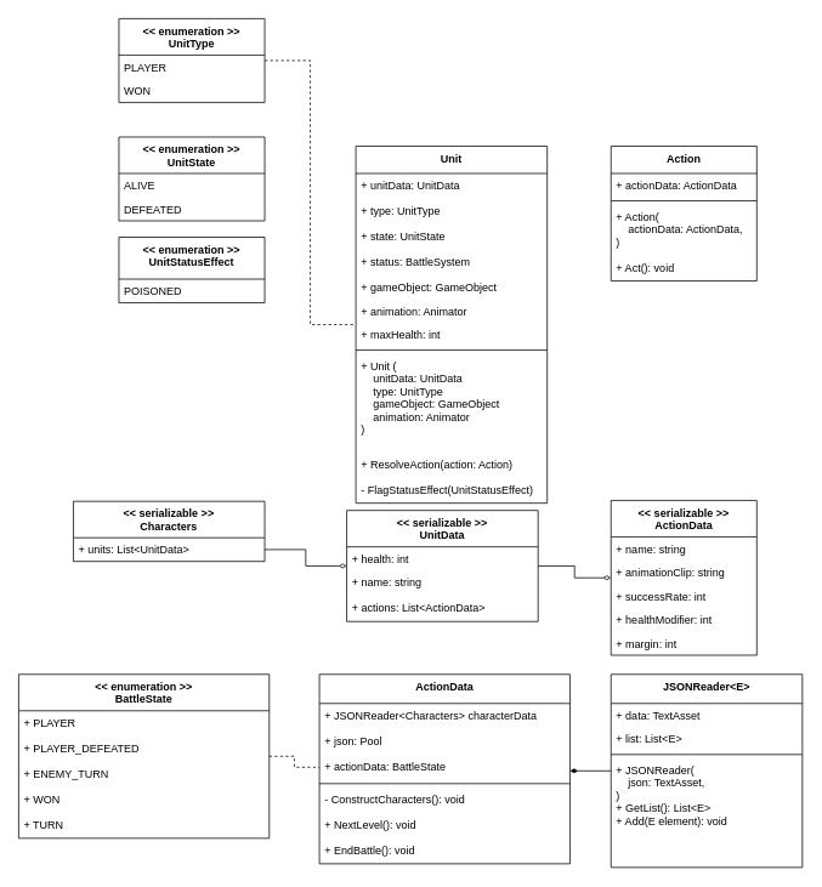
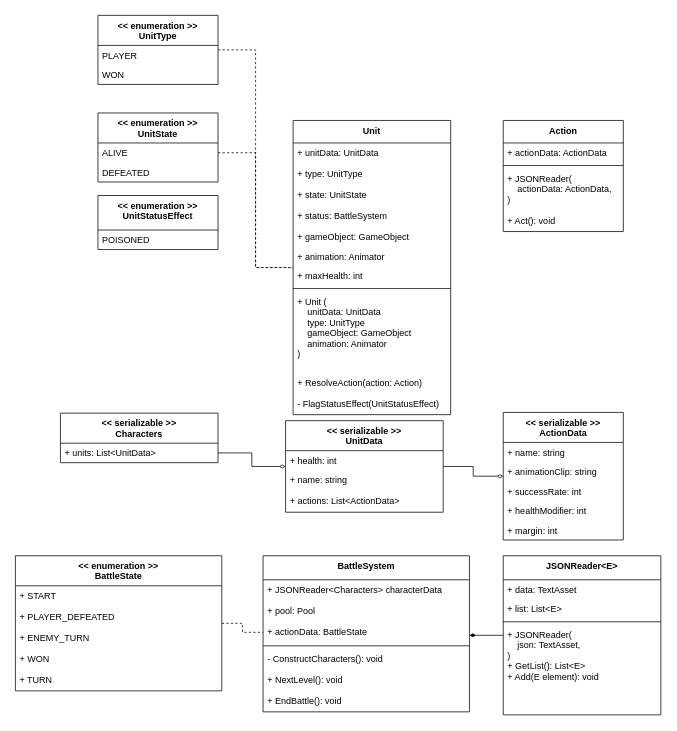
+ <mxCell id="17" style="edgeStyle=orthogonalEdgeStyle;rounded=0;orthogonalLoop=1;jettySize=auto;html=1;dashed=1;endArrow=none;endFill=0;" edge="1" parent="1" source="15" target="2"><mxGeometry relative="1" as="geometry" /></mxCell>
- <mxCell id="23" value="+ Action(&#10;    actionData: ActionData,&#10;)" style="text;strokeColor=none;fillColor=none;align=left;verticalAlign=top;spacingLeft=4;spacingRight=4;overflow=hidden;rotatable=0;points=[[0,0.5],[1,0.5]];portConstraint=eastwest;" vertex="1" parent="20"><mxGeometry y="64" width="160" height="56" as="geometry" /></mxCell>
+ <mxCell id="23" value="+ JSONReader(&#10;    actionData: ActionData,&#10;)" style="text;strokeColor=none;fillColor=none;align=left;verticalAlign=top;spacingLeft=4;spacingRight=4;overflow=hidden;rotatable=0;points=[[0,0.5],[1,0.5]];portConstraint=eastwest;" vertex="1" parent="20"><mxGeometry y="64" width="160" height="56" as="geometry" /></mxCell>
- <mxCell id="29" value="ActionData" style="swimlane;fontStyle=1;align=center;verticalAlign=top;childLayout=stackLayout;horizontal=1;startSize=32;horizontalStack=0;resizeParent=1;resizeParentMax=0;resizeLast=0;collapsible=1;marginBottom=0;" vertex="1" parent="1"><mxGeometry x="350" y="740" width="275" height="208" as="geometry" /></mxCell>
+ <mxCell id="29" value="BattleSystem" style="swimlane;fontStyle=1;align=center;verticalAlign=top;childLayout=stackLayout;horizontal=1;startSize=32;horizontalStack=0;resizeParent=1;resizeParentMax=0;resizeLast=0;collapsible=1;marginBottom=0;" vertex="1" parent="1"><mxGeometry x="350" y="740" width="275" height="208" as="geometry" /></mxCell>
- <mxCell id="59" value="+ PLAYER" style="text;strokeColor=none;fillColor=none;align=left;verticalAlign=top;spacingLeft=4;spacingRight=4;overflow=hidden;rotatable=0;points=[[0,0.5],[1,0.5]];portConstraint=eastwest;" vertex="1" parent="58"><mxGeometry y="40" width="275" height="28" as="geometry" /></mxCell>
+ <mxCell id="59" value="+ START" style="text;strokeColor=none;fillColor=none;align=left;verticalAlign=top;spacingLeft=4;spacingRight=4;overflow=hidden;rotatable=0;points=[[0,0.5],[1,0.5]];portConstraint=eastwest;" vertex="1" parent="58"><mxGeometry y="40" width="275" height="28" as="geometry" /></mxCell>
- <mxCell id="31" value="+ json: Pool" style="text;strokeColor=none;fillColor=none;align=left;verticalAlign=top;spacingLeft=4;spacingRight=4;overflow=hidden;rotatable=0;points=[[0,0.5],[1,0.5]];portConstraint=eastwest;" vertex="1" parent="29"><mxGeometry y="60" width="275" height="28" as="geometry" /></mxCell>
+ <mxCell id="31" value="+ pool: Pool" style="text;strokeColor=none;fillColor=none;align=left;verticalAlign=top;spacingLeft=4;spacingRight=4;overflow=hidden;rotatable=0;points=[[0,0.5],[1,0.5]];portConstraint=eastwest;" vertex="1" parent="29"><mxGeometry y="60" width="275" height="28" as="geometry" /></mxCell>
